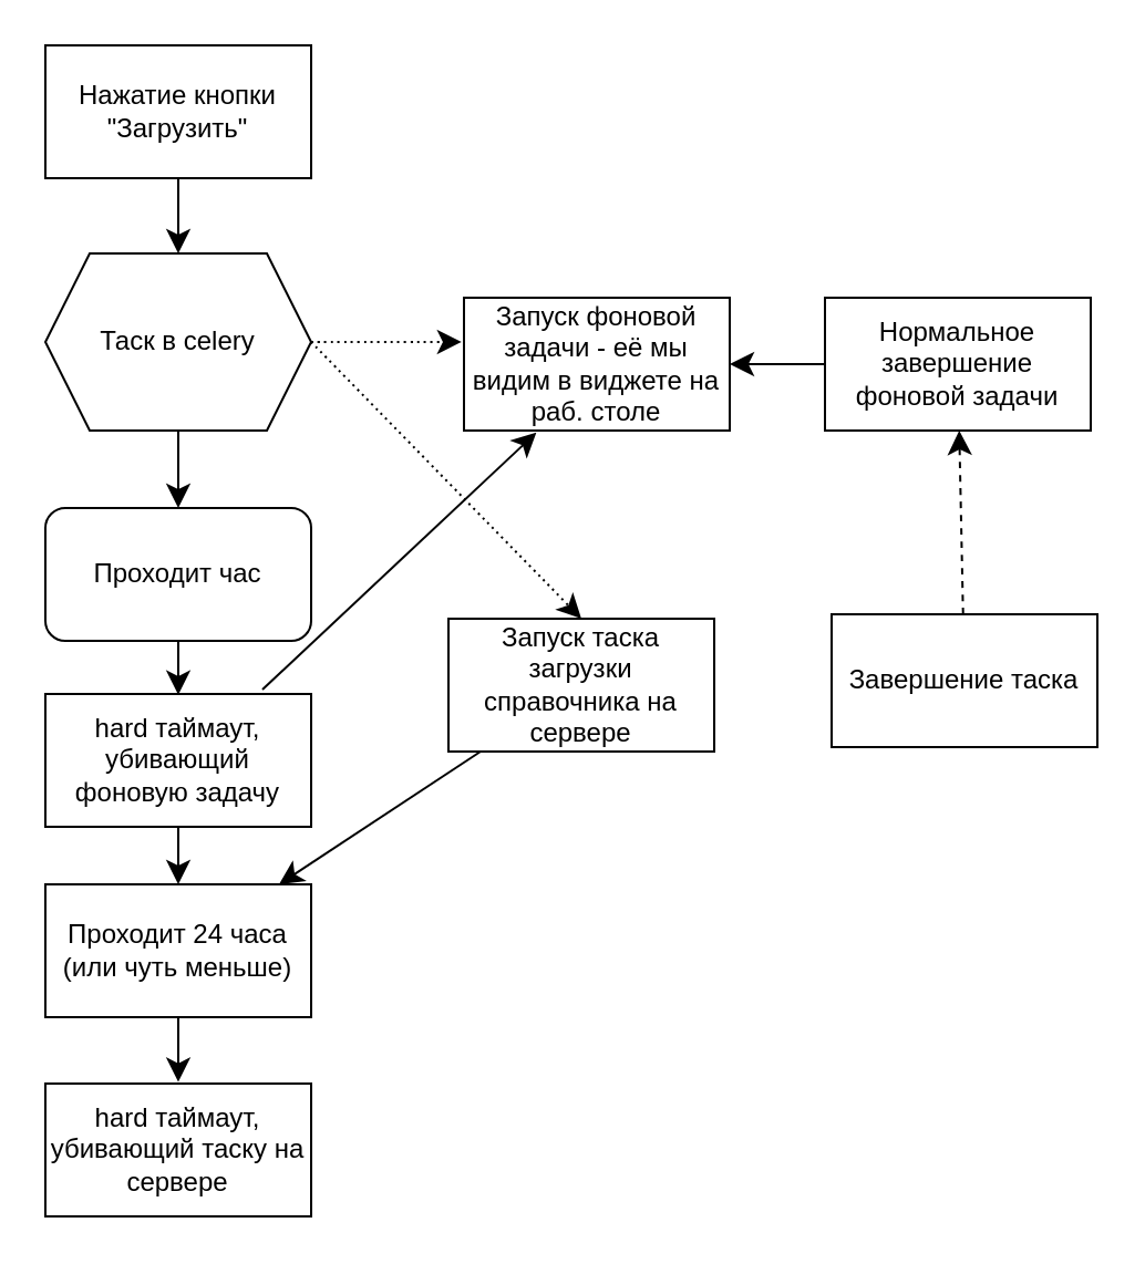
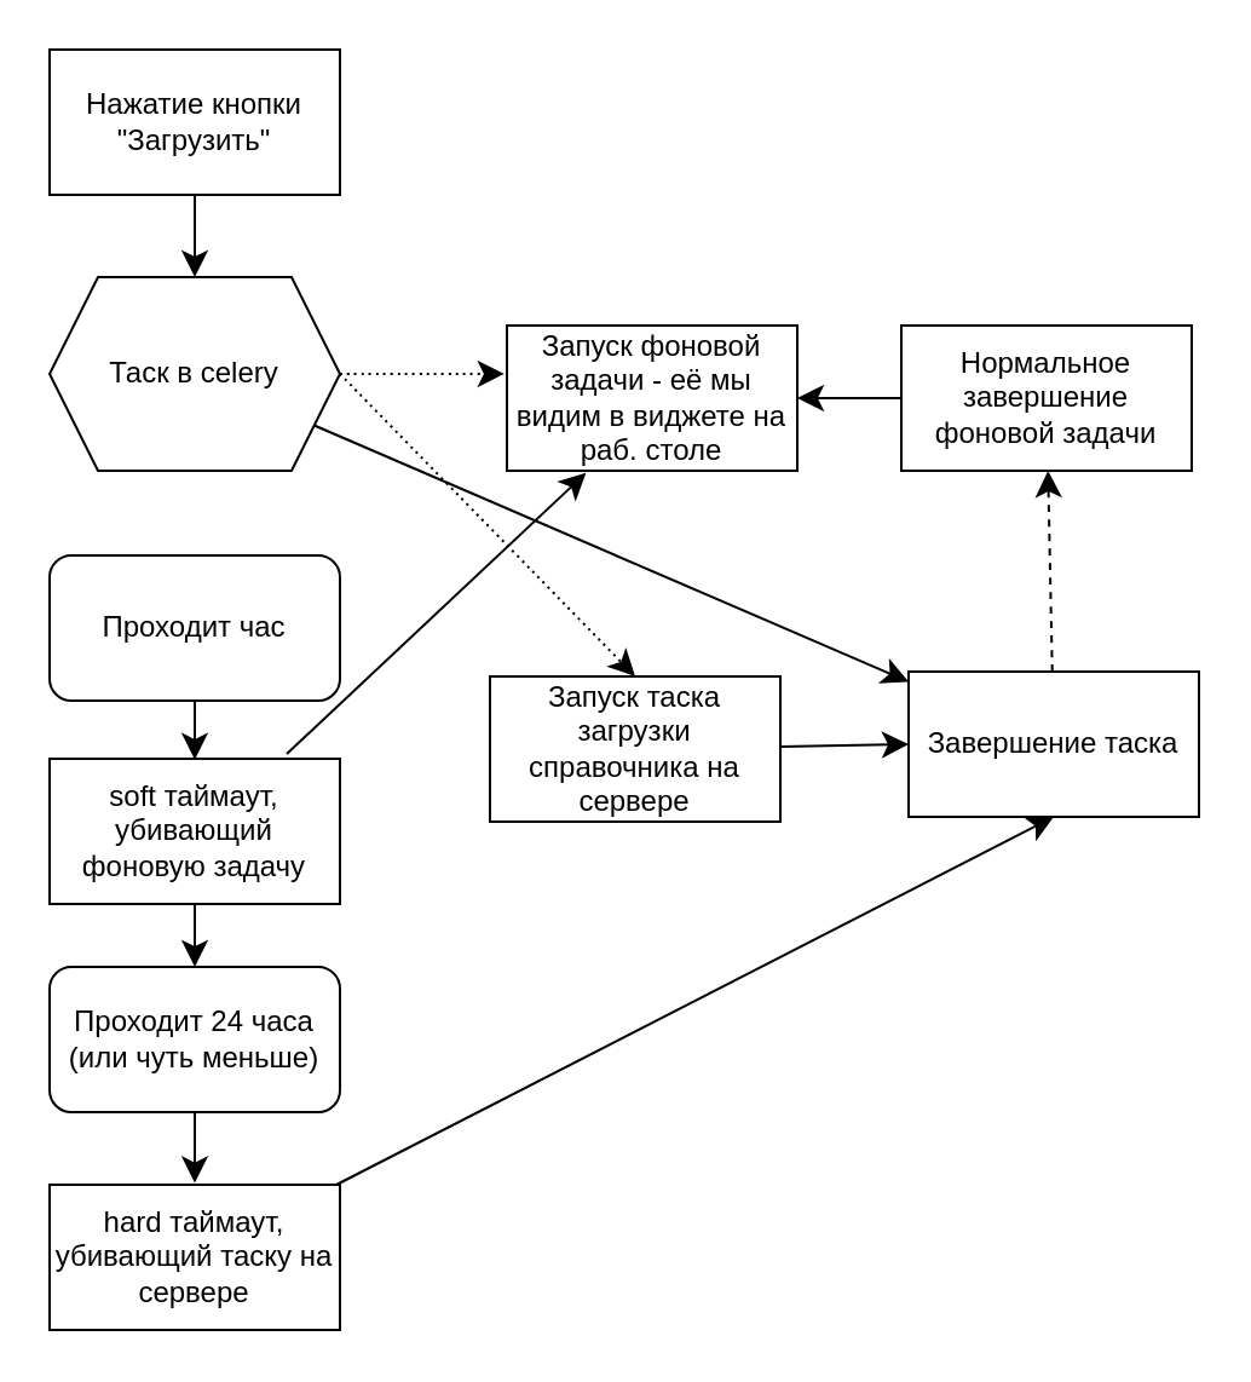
- <mxCell id="5" style="edgeStyle=none;curved=1;rounded=0;orthogonalLoop=1;jettySize=auto;html=1;entryX=0.5;entryY=0;entryDx=0;entryDy=0;fontSize=12;startSize=8;endSize=8;" edge="1" parent="1" source="6" target="10"><mxGeometry relative="1" as="geometry" /></mxCell>
+ <mxCell id="5" style="edgeStyle=none;curved=1;rounded=0;orthogonalLoop=1;jettySize=auto;html=1;fontSize=12;startSize=8;endSize=8;" edge="1" parent="1" source="6" target="14"><mxGeometry relative="1" as="geometry" /></mxCell>
- <mxCell id="19" value="hard таймаут, убивающий фоновую задачу" style="whiteSpace=wrap;html=1;" vertex="1" parent="1"><mxGeometry x="20" y="313" width="120" height="60" as="geometry" /></mxCell>
+ <mxCell id="19" value="soft таймаут, убивающий фоновую задачу" style="whiteSpace=wrap;html=1;" vertex="1" parent="1"><mxGeometry x="20" y="313" width="120" height="60" as="geometry" /></mxCell>
- <mxCell id="7" style="edgeStyle=none;curved=1;rounded=0;orthogonalLoop=1;jettySize=auto;html=1;fontSize=12;startSize=8;endSize=8;" edge="1" parent="1" source="8" target="21"><mxGeometry relative="1" as="geometry" /></mxCell>
+ <mxCell id="7" style="edgeStyle=none;curved=1;rounded=0;orthogonalLoop=1;jettySize=auto;html=1;entryX=0;entryY=0.5;entryDx=0;entryDy=0;fontSize=12;startSize=8;endSize=8;" edge="1" parent="1" source="8" target="14"><mxGeometry relative="1" as="geometry" /></mxCell>
+ <mxCell id="22" style="edgeStyle=none;curved=1;rounded=0;orthogonalLoop=1;jettySize=auto;html=1;entryX=0.5;entryY=1;entryDx=0;entryDy=0;fontSize=12;startSize=8;endSize=8;" edge="1" parent="1" source="23" target="14"><mxGeometry relative="1" as="geometry" /></mxCell>
- <mxCell id="21" value="Проходит 24 часа (или чуть меньше)" style="whiteSpace=wrap;html=1;" vertex="1" parent="1"><mxGeometry x="20" y="399" width="120" height="60" as="geometry" /></mxCell>
+ <mxCell id="21" value="Проходит 24 часа (или чуть меньше)" style="whiteSpace=wrap;html=1;rounded=1;" vertex="1" parent="1"><mxGeometry x="20" y="399" width="120" height="60" as="geometry" /></mxCell>
